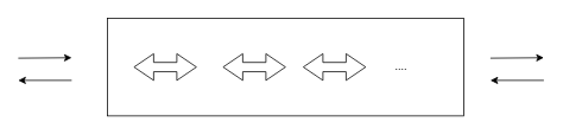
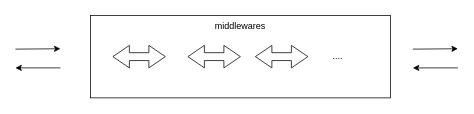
+ <mxCell id="7" value="middlewares" style="text;html=1;strokeColor=none;fillColor=none;align=center;verticalAlign=middle;whiteSpace=wrap;rounded=0;" vertex="1" parent="1"><mxGeometry x="290" y="20" width="60" height="30" as="geometry" /></mxCell>
